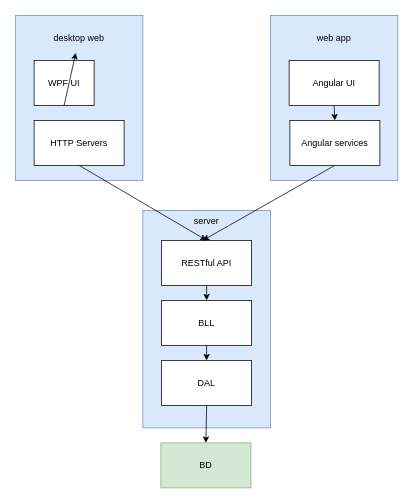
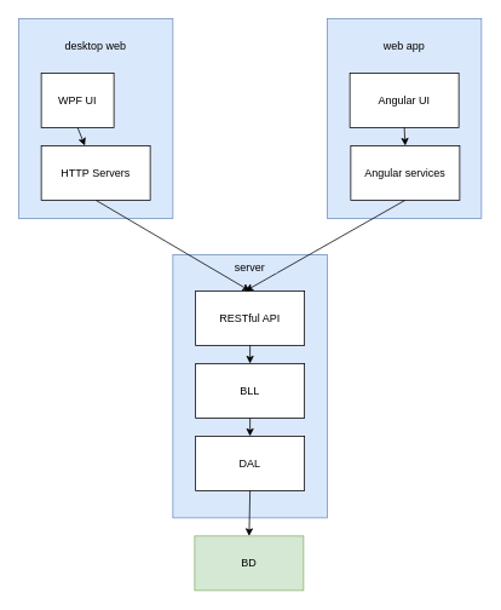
- <mxCell id="16" value="" style="endArrow=classic;html=1;rounded=0;exitX=0.5;exitY=1;exitDx=0;exitDy=0;" edge="1" parent="1" source="3" target="5"><mxGeometry width="50" height="50" relative="1" as="geometry"><mxPoint x="120" y="320" as="sourcePoint" /><mxPoint x="170" y="270" as="targetPoint" /></mxGeometry></mxCell>
+ <mxCell id="16" value="" style="endArrow=classic;html=1;rounded=0;exitX=0.5;exitY=1;exitDx=0;exitDy=0;" edge="1" parent="1" source="3" target="4"><mxGeometry width="50" height="50" relative="1" as="geometry"><mxPoint x="120" y="320" as="sourcePoint" /><mxPoint x="170" y="270" as="targetPoint" /></mxGeometry></mxCell>
